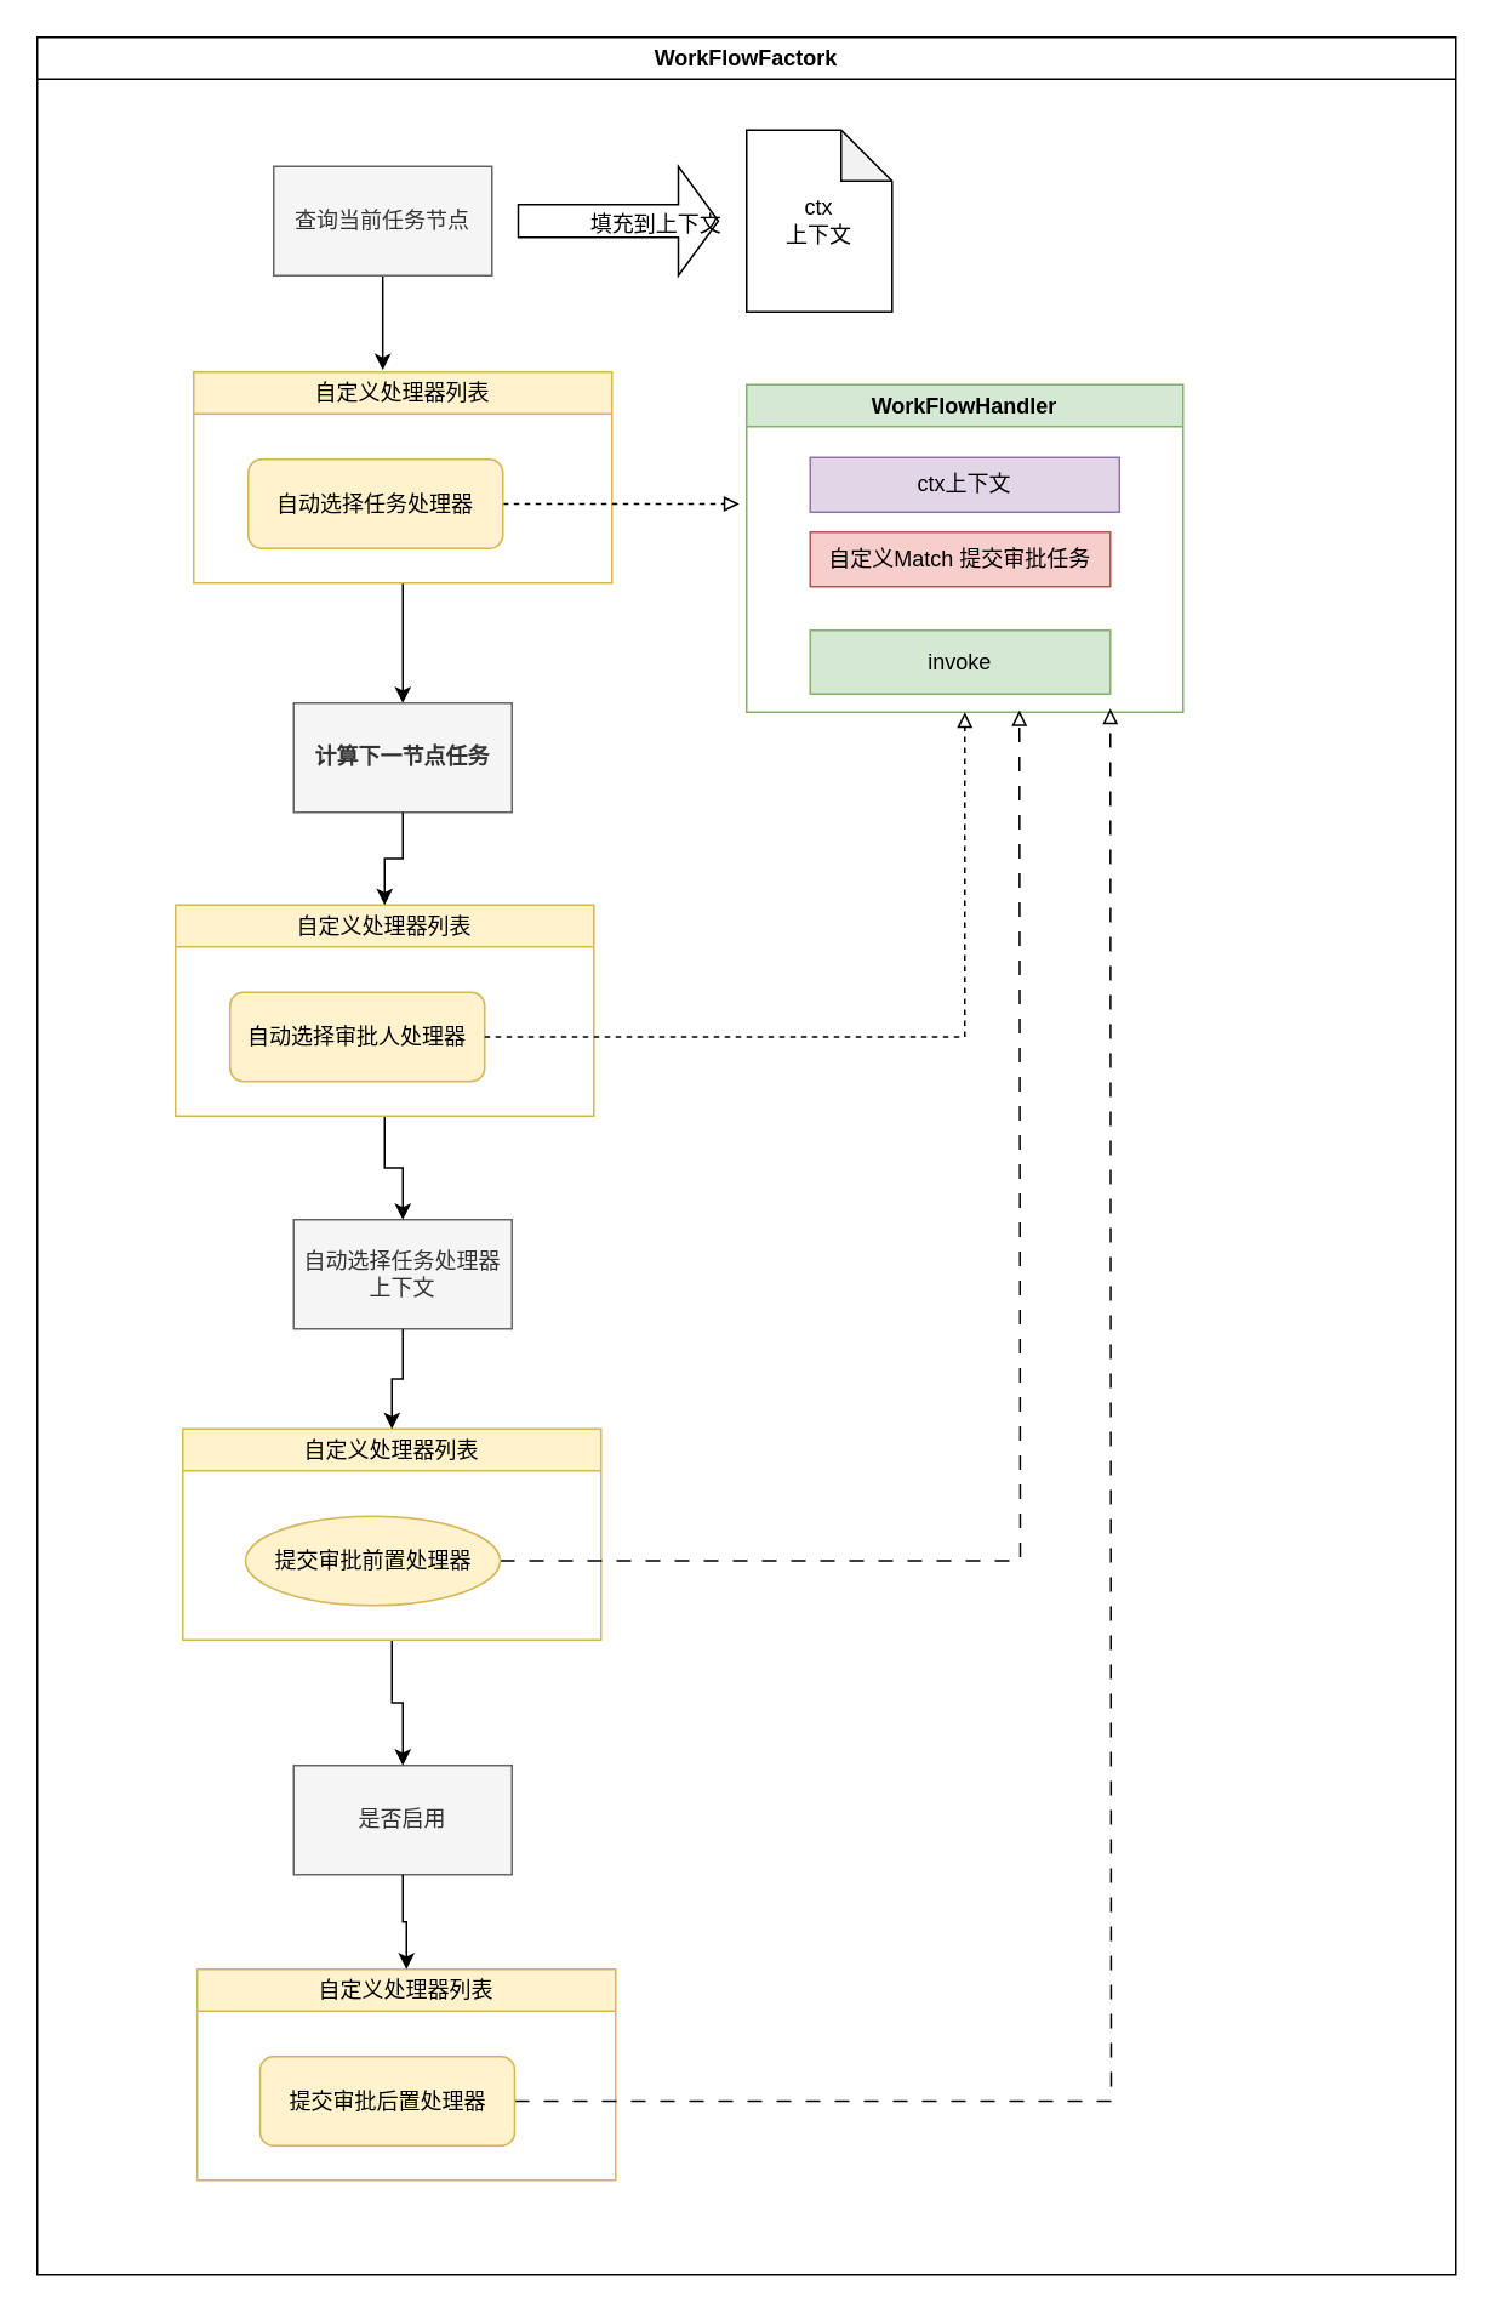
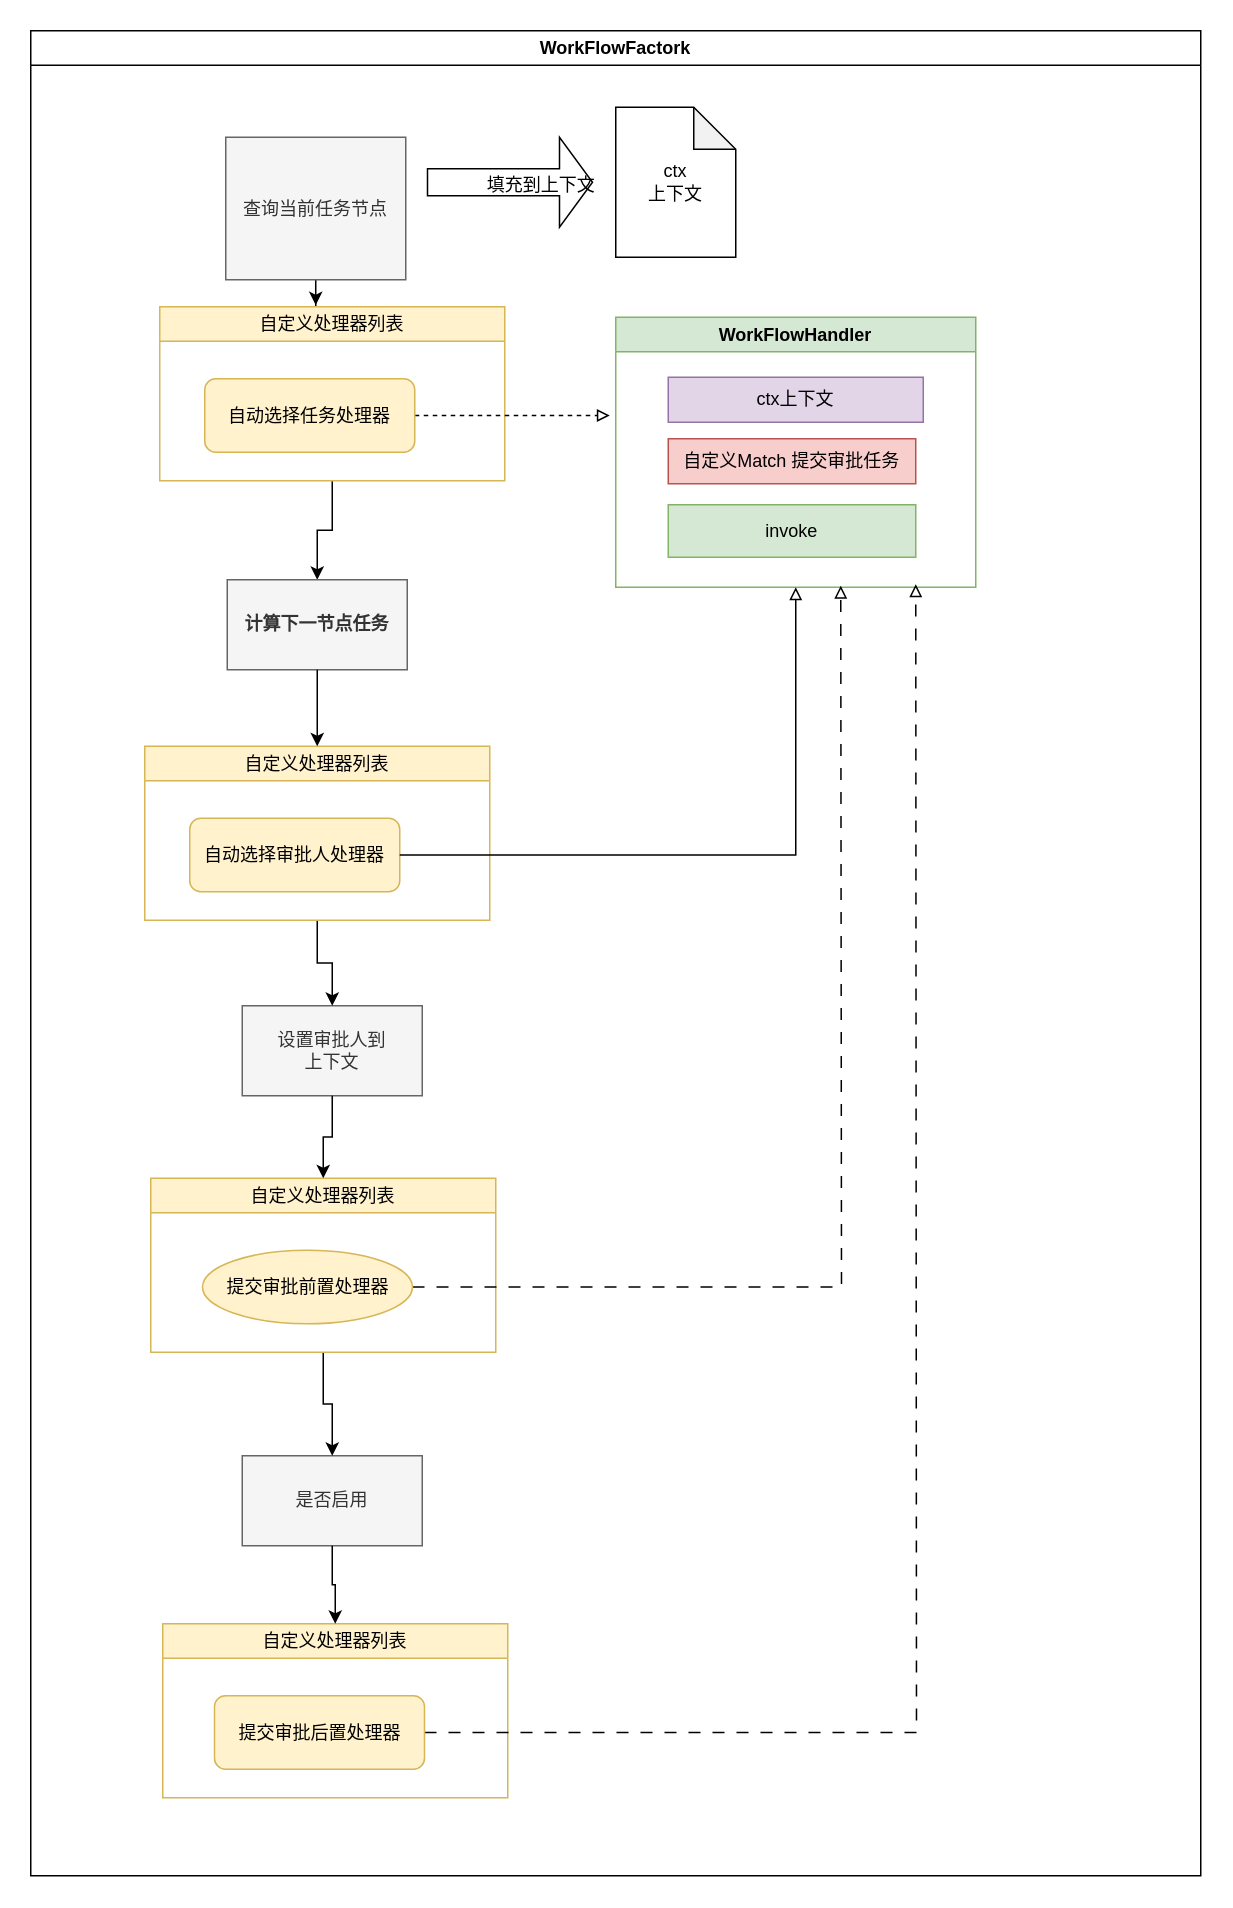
- <mxCell id="4" value="查询当前任务节点" style="rounded=0;whiteSpace=wrap;html=1;fillColor=#f5f5f5;fontColor=#333333;strokeColor=#666666;" vertex="1" parent="2"><mxGeometry x="130" y="71" width="120" height="60" as="geometry" /></mxCell>
+ <mxCell id="4" value="查询当前任务节点" style="rounded=0;whiteSpace=wrap;html=1;fillColor=#f5f5f5;fontColor=#333333;strokeColor=#666666;" vertex="1" parent="2"><mxGeometry x="130" y="71" width="120" height="95" as="geometry" /></mxCell>
- <mxCell id="10" value="invoke" style="rounded=0;whiteSpace=wrap;html=1;fillColor=#d5e8d4;strokeColor=#82b366;" vertex="1" parent="7"><mxGeometry x="35" y="135" width="165" height="35" as="geometry" /></mxCell>
+ <mxCell id="10" value="invoke" style="rounded=0;whiteSpace=wrap;html=1;fillColor=#d5e8d4;strokeColor=#82b366;" vertex="1" parent="7"><mxGeometry x="35" y="125" width="165" height="35" as="geometry" /></mxCell>
- <mxCell id="15" value="计算下一节点任务" style="whiteSpace=wrap;html=1;fontStyle=1;startSize=23;fillColor=#f5f5f5;fontColor=#333333;strokeColor=#666666;" vertex="1" parent="2"><mxGeometry x="141" y="366" width="120" height="60" as="geometry" /></mxCell>
+ <mxCell id="15" value="计算下一节点任务" style="whiteSpace=wrap;html=1;fontStyle=1;startSize=23;fillColor=#f5f5f5;fontColor=#333333;strokeColor=#666666;" vertex="1" parent="2"><mxGeometry x="131" y="366" width="120" height="60" as="geometry" /></mxCell>
- <mxCell id="22" style="edgeStyle=orthogonalEdgeStyle;rounded=0;orthogonalLoop=1;jettySize=auto;html=1;dashed=1;endArrow=block;endFill=0;entryX=0.5;entryY=1;entryDx=0;entryDy=0;" edge="1" parent="1" source="21" target="7"><mxGeometry relative="1" as="geometry"><mxPoint x="399" y="569.5" as="targetPoint" /></mxGeometry></mxCell>
+ <mxCell id="22" style="edgeStyle=orthogonalEdgeStyle;rounded=0;orthogonalLoop=1;jettySize=auto;html=1;dashed=0;endArrow=block;endFill=0;entryX=0.5;entryY=1;entryDx=0;entryDy=0;" edge="1" parent="1" source="21" target="7"><mxGeometry relative="1" as="geometry"><mxPoint x="399" y="569.5" as="targetPoint" /></mxGeometry></mxCell>
- <mxCell id="16" value="自动选择任务处理器&lt;div&gt;上下文&lt;/div&gt;" style="rounded=0;whiteSpace=wrap;html=1;fillColor=#f5f5f5;fontColor=#333333;strokeColor=#666666;" vertex="1" parent="2"><mxGeometry x="141" y="650" width="120" height="60" as="geometry" /></mxCell>
+ <mxCell id="16" value="设置审批人到&lt;div&gt;上下文&lt;/div&gt;" style="rounded=0;whiteSpace=wrap;html=1;fillColor=#f5f5f5;fontColor=#333333;strokeColor=#666666;" vertex="1" parent="2"><mxGeometry x="141" y="650" width="120" height="60" as="geometry" /></mxCell>
